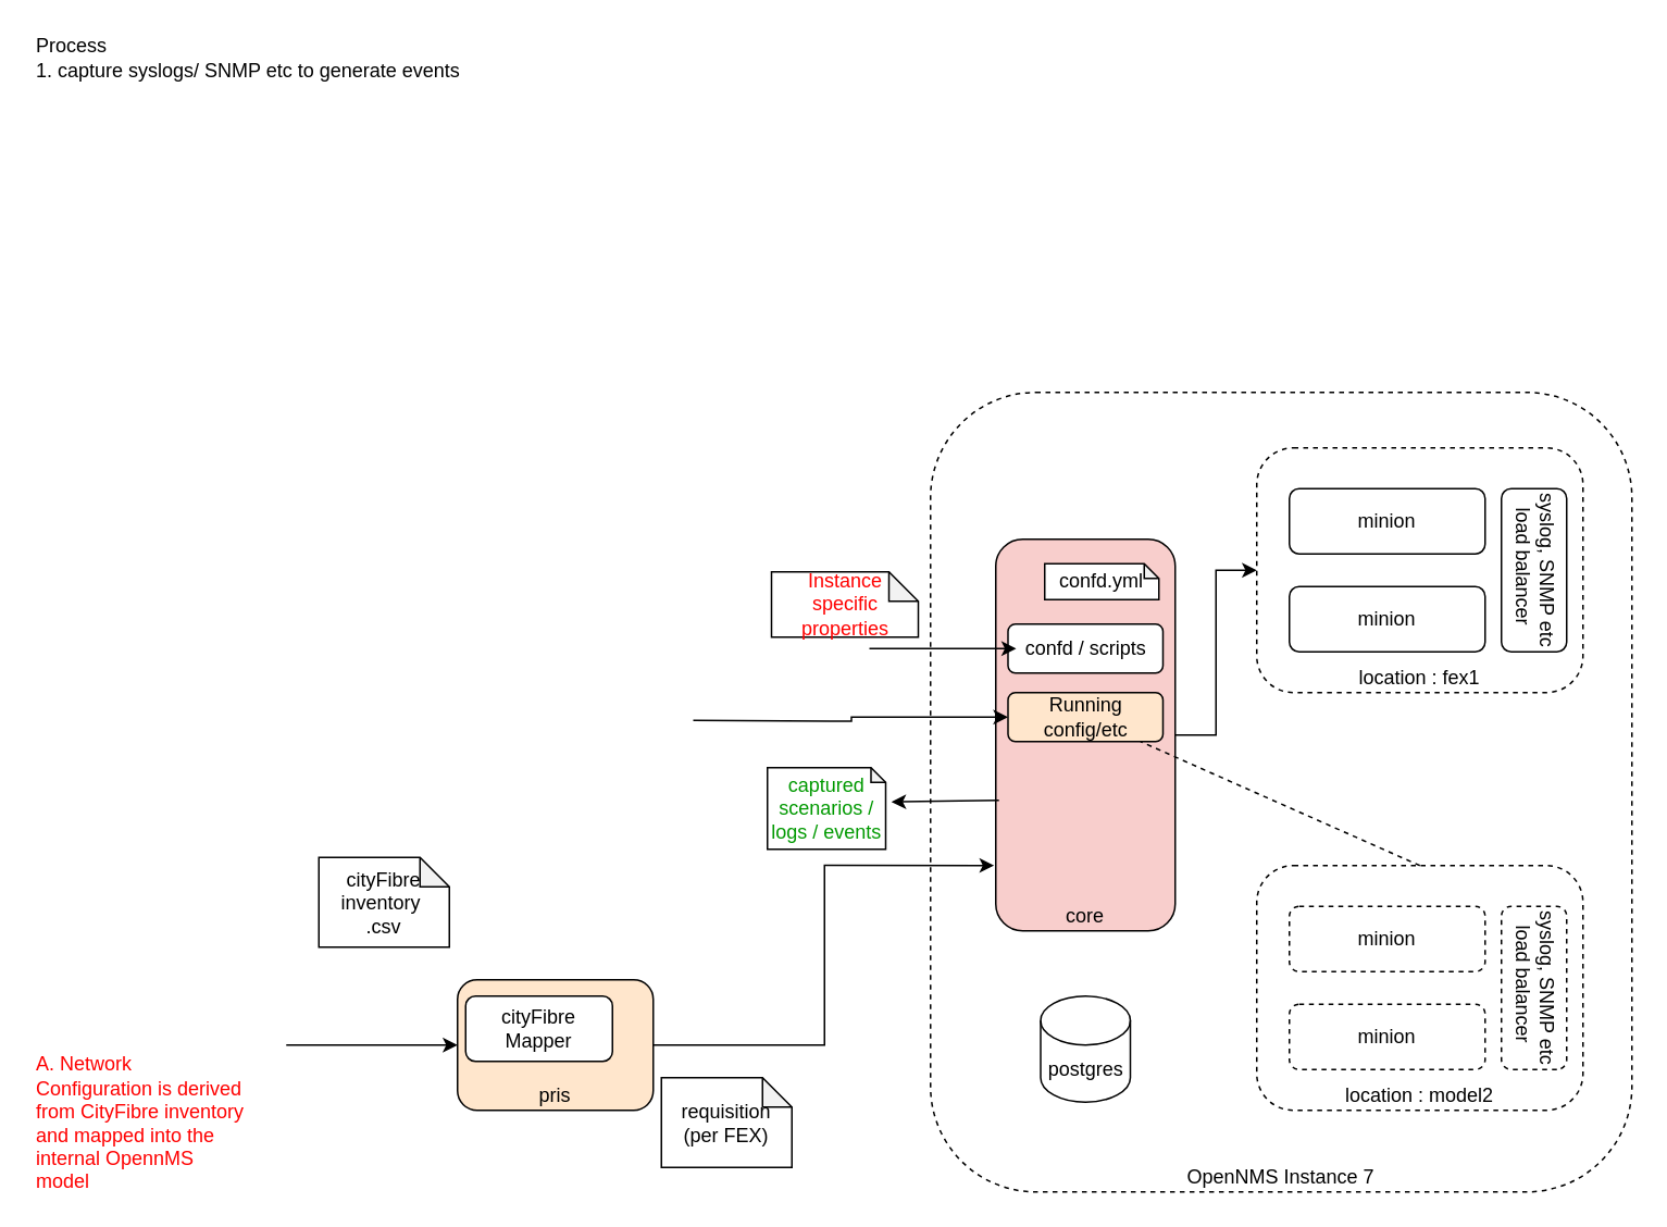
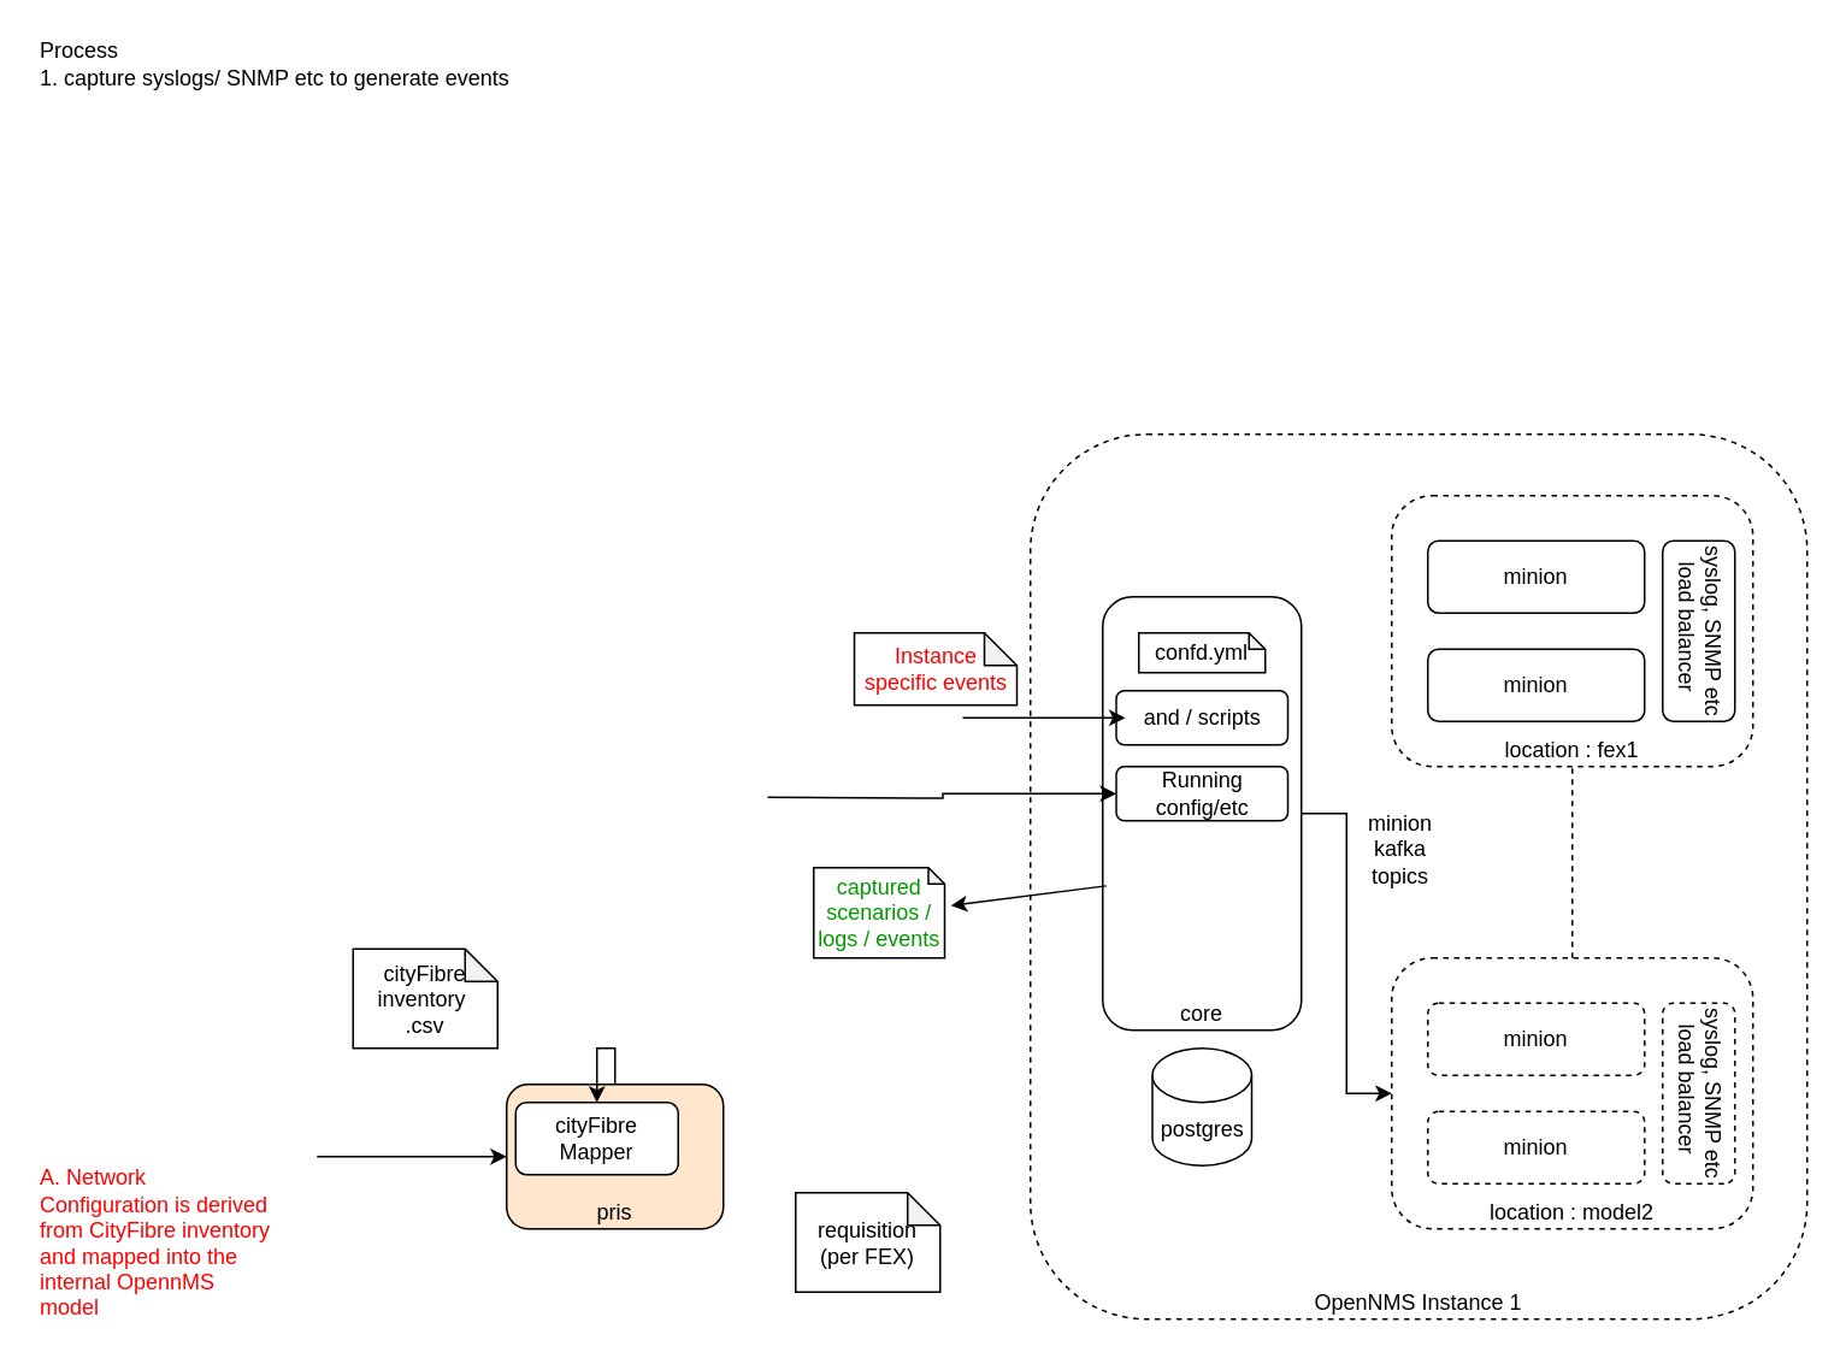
- <mxCell id="26" value="confd.yml" style="shape=note;whiteSpace=wrap;html=1;backgroundOutline=1;darkOpacity=0.05;size=9;" parent="1" vertex="1"><mxGeometry x="640" y="345" width="70" height="22" as="geometry" /></mxCell>
+ <mxCell id="26" value="confd.yml" style="shape=note;whiteSpace=wrap;html=1;backgroundOutline=1;darkOpacity=0.05;size=9;" parent="1" vertex="1"><mxGeometry x="630" y="350" width="70" height="22" as="geometry" /></mxCell>
- <mxCell id="28" value="Instance specific properties" style="shape=note;whiteSpace=wrap;html=1;backgroundOutline=1;darkOpacity=0.05;size=18;fontColor=#FF0000;" parent="1" vertex="1"><mxGeometry x="472.5" y="350" width="90" height="40" as="geometry" /></mxCell>
+ <mxCell id="28" value="Instance specific events" style="shape=note;whiteSpace=wrap;html=1;backgroundOutline=1;darkOpacity=0.05;size=18;fontColor=#FF0000;" parent="1" vertex="1"><mxGeometry x="472.5" y="350" width="90" height="40" as="geometry" /></mxCell>
- <mxCell id="3" style="edgeStyle=orthogonalEdgeStyle;rounded=0;orthogonalLoop=1;jettySize=auto;html=1;" parent="1" source="4" target="14" edge="1"><mxGeometry relative="1" as="geometry" /></mxCell>
+ <mxCell id="3" style="edgeStyle=orthogonalEdgeStyle;rounded=0;orthogonalLoop=1;jettySize=auto;html=1;entryX=0;entryY=0.5;entryDx=0;entryDy=0;" parent="1" source="4" target="17" edge="1"><mxGeometry relative="1" as="geometry" /></mxCell>
- <mxCell id="25" value="&lt;div&gt;confd / scripts&lt;/div&gt;" style="rounded=1;whiteSpace=wrap;html=1;" parent="1" vertex="1"><mxGeometry x="617.5" y="382" width="95" height="30" as="geometry" /></mxCell>
+ <mxCell id="25" value="&lt;div&gt;and / scripts&lt;/div&gt;" style="rounded=1;whiteSpace=wrap;html=1;" parent="1" vertex="1"><mxGeometry x="617.5" y="382" width="95" height="30" as="geometry" /></mxCell>
- <mxCell id="24" value="&lt;div&gt;Running&lt;/div&gt;&lt;div&gt;config/etc&lt;/div&gt;" style="rounded=1;whiteSpace=wrap;html=1;fillColor=#ffe6cc;" parent="1" vertex="1"><mxGeometry x="617.5" y="424" width="95" height="30" as="geometry" /></mxCell>
+ <mxCell id="24" value="&lt;div&gt;Running&lt;/div&gt;&lt;div&gt;config/etc&lt;/div&gt;" style="rounded=1;whiteSpace=wrap;html=1;" parent="1" vertex="1"><mxGeometry x="617.5" y="424" width="95" height="30" as="geometry" /></mxCell>
+ <mxCell id="22" value="minion kafka topics" style="text;html=1;align=center;verticalAlign=middle;whiteSpace=wrap;rounded=0;" parent="1" vertex="1"><mxGeometry x="750" y="460" width="50" height="20" as="geometry" /></mxCell>
- <mxCell id="21" value="" style="endArrow=none;html=1;rounded=0;exitX=0.5;exitY=0;exitDx=0;exitDy=0;dashed=1;" parent="1" source="17" target="24" edge="1"><mxGeometry width="50" height="50" relative="1" as="geometry"><mxPoint x="550" y="460" as="sourcePoint" /><mxPoint x="600" y="410" as="targetPoint" /></mxGeometry></mxCell>
+ <mxCell id="21" value="" style="endArrow=none;html=1;rounded=0;entryX=0.5;entryY=1;entryDx=0;entryDy=0;exitX=0.5;exitY=0;exitDx=0;exitDy=0;dashed=1;" parent="1" source="17" target="14" edge="1"><mxGeometry width="50" height="50" relative="1" as="geometry"><mxPoint x="550" y="460" as="sourcePoint" /><mxPoint x="600" y="410" as="targetPoint" /></mxGeometry></mxCell>
- <mxCell id="30" value="captured scenarios / logs / events" style="shape=note;whiteSpace=wrap;html=1;backgroundOutline=1;darkOpacity=0.05;size=9;fontColor=#009900;" parent="1" vertex="1"><mxGeometry x="470" y="470" width="72.5" height="50" as="geometry" /></mxCell>
+ <mxCell id="30" value="captured scenarios / logs / events" style="shape=note;whiteSpace=wrap;html=1;backgroundOutline=1;darkOpacity=0.05;size=9;fontColor=#009900;" parent="1" vertex="1"><mxGeometry x="450" y="480" width="72.5" height="50" as="geometry" /></mxCell>
- <mxCell id="4" value="core" style="rounded=1;whiteSpace=wrap;html=1;verticalAlign=bottom;fillColor=#f8cecc;" parent="1" vertex="1"><mxGeometry x="610" y="330" width="110" height="240" as="geometry" /></mxCell>
+ <mxCell id="4" value="core" style="rounded=1;whiteSpace=wrap;html=1;verticalAlign=bottom;" parent="1" vertex="1"><mxGeometry x="610" y="330" width="110" height="240" as="geometry" /></mxCell>
- <mxCell id="8" style="edgeStyle=orthogonalEdgeStyle;rounded=0;orthogonalLoop=1;jettySize=auto;html=1;entryX=-0.009;entryY=0.833;entryDx=0;entryDy=0;entryPerimeter=0;" parent="1" source="5" target="4" edge="1"><mxGeometry relative="1" as="geometry" /></mxCell>
+ <mxCell id="8" style="edgeStyle=orthogonalEdgeStyle;rounded=0;orthogonalLoop=1;jettySize=auto;html=1;" parent="1" source="5" target="6" edge="1"><mxGeometry relative="1" as="geometry" /></mxCell>
- <mxCell id="29" value="postgres" style="shape=cylinder3;whiteSpace=wrap;html=1;boundedLbl=1;backgroundOutline=1;size=15;" parent="1" vertex="1"><mxGeometry x="637.5" y="610" width="55" height="65" as="geometry" /></mxCell>
+ <mxCell id="29" value="postgres" style="shape=cylinder3;whiteSpace=wrap;html=1;boundedLbl=1;backgroundOutline=1;size=15;" parent="1" vertex="1"><mxGeometry x="637.5" y="580" width="55" height="65" as="geometry" /></mxCell>
- <mxCell id="9" value="requisition&lt;div&gt;&lt;span style=&quot;background-color: initial;&quot;&gt;(per FEX)&lt;/span&gt;&lt;/div&gt;" style="shape=note;whiteSpace=wrap;html=1;backgroundOutline=1;darkOpacity=0.05;size=18;" parent="1" vertex="1"><mxGeometry x="405" y="660" width="80" height="55" as="geometry" /></mxCell>
+ <mxCell id="9" value="requisition&lt;div&gt;&lt;span style=&quot;background-color: initial;&quot;&gt;(per FEX)&lt;/span&gt;&lt;/div&gt;" style="shape=note;whiteSpace=wrap;html=1;backgroundOutline=1;darkOpacity=0.05;size=18;" parent="1" vertex="1"><mxGeometry x="440" y="660" width="80" height="55" as="geometry" /></mxCell>
- <mxCell id="2" value="OpenNMS Instance 7" style="rounded=1;whiteSpace=wrap;html=1;fillColor=none;dashed=1;verticalAlign=bottom;" parent="1" vertex="1"><mxGeometry x="570" y="240" width="430" height="490" as="geometry" /></mxCell>
+ <mxCell id="2" value="OpenNMS Instance 1" style="rounded=1;whiteSpace=wrap;html=1;fillColor=none;dashed=1;verticalAlign=bottom;" parent="1" vertex="1"><mxGeometry x="570" y="240" width="430" height="490" as="geometry" /></mxCell>
